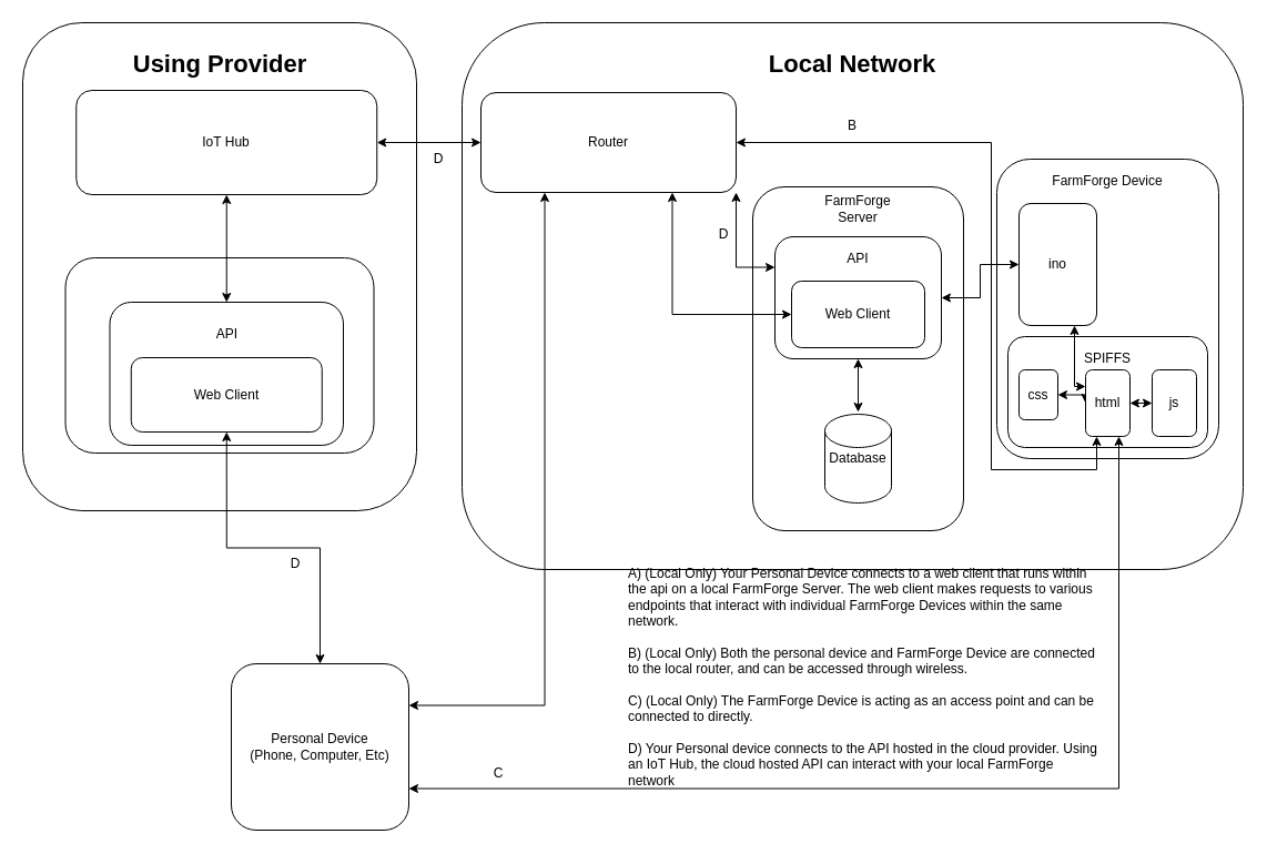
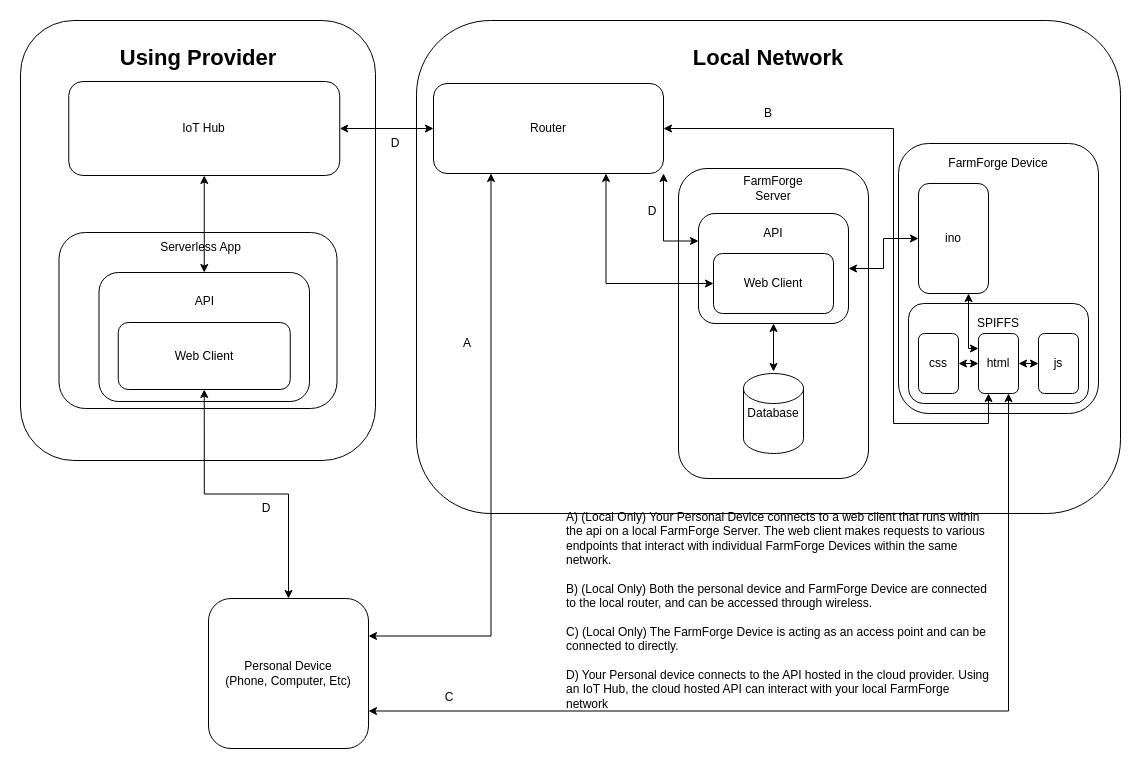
+ <mxCell id="39" value="Serverless App" style="text;html=1;strokeColor=none;fillColor=none;align=center;verticalAlign=middle;whiteSpace=wrap;rounded=0;" vertex="1" parent="1"><mxGeometry x="140.75" y="232" width="118.5" height="30" as="geometry" /></mxCell>
+ <mxCell id="29" value="A" style="text;html=1;strokeColor=none;fillColor=none;align=center;verticalAlign=middle;whiteSpace=wrap;rounded=0;" parent="1" vertex="1"><mxGeometry x="447" y="333" width="40" height="20" as="geometry" /></mxCell>
- <mxCell id="9" value="css" style="rounded=1;whiteSpace=wrap;html=1;" parent="1" vertex="1"><mxGeometry x="918" y="333" width="35" height="45" as="geometry" /></mxCell>
+ <mxCell id="9" value="css" style="rounded=1;whiteSpace=wrap;html=1;" parent="1" vertex="1"><mxGeometry x="918" y="333" width="40" height="60" as="geometry" /></mxCell>
